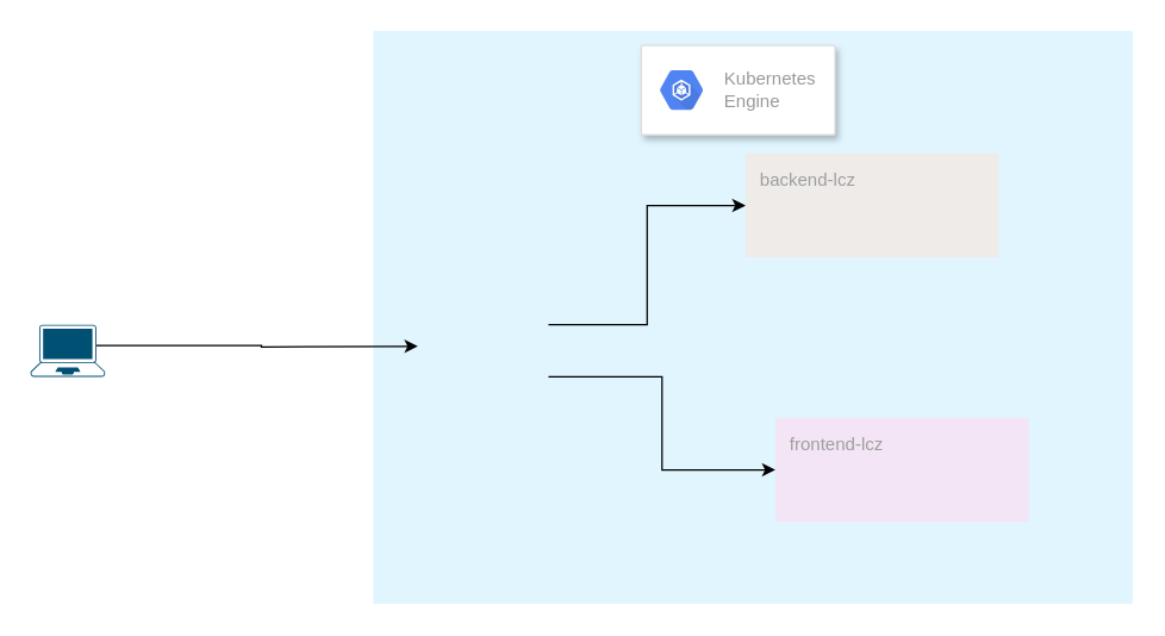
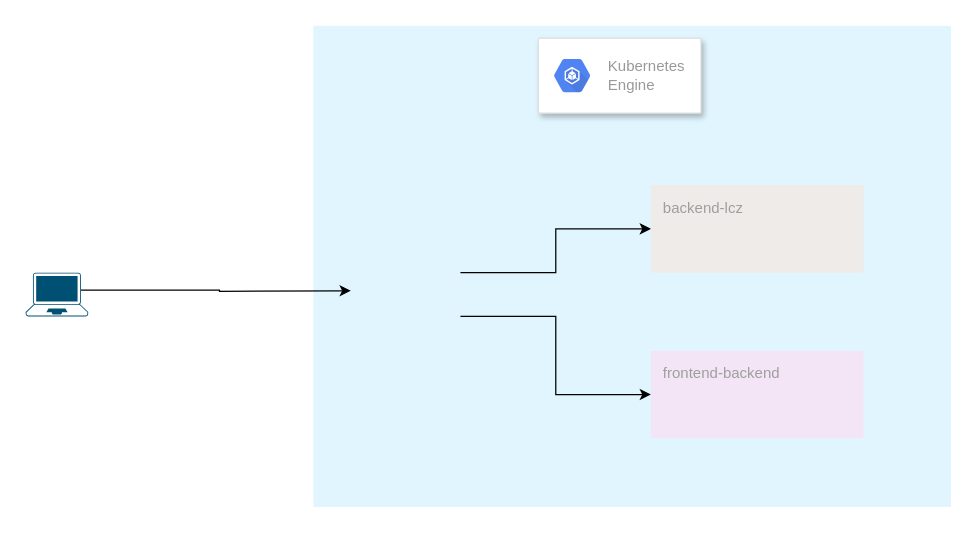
- <mxCell id="10" value="backend-lcz" style="points=[[0,0,0],[0.25,0,0],[0.5,0,0],[0.75,0,0],[1,0,0],[1,0.25,0],[1,0.5,0],[1,0.75,0],[1,1,0],[0.75,1,0],[0.5,1,0],[0.25,1,0],[0,1,0],[0,0.75,0],[0,0.5,0],[0,0.25,0]];rounded=1;absoluteArcSize=1;arcSize=2;html=1;strokeColor=none;gradientColor=none;shadow=0;dashed=0;fontSize=12;fontColor=#9E9E9E;align=left;verticalAlign=top;spacing=10;spacingTop=-4;fillColor=#EFEBE9;" vertex="1" parent="1"><mxGeometry x="500" y="102.5" width="170" height="70" as="geometry" /></mxCell>
+ <mxCell id="10" value="backend-lcz" style="points=[[0,0,0],[0.25,0,0],[0.5,0,0],[0.75,0,0],[1,0,0],[1,0.25,0],[1,0.5,0],[1,0.75,0],[1,1,0],[0.75,1,0],[0.5,1,0],[0.25,1,0],[0,1,0],[0,0.75,0],[0,0.5,0],[0,0.25,0]];rounded=1;absoluteArcSize=1;arcSize=2;html=1;strokeColor=none;gradientColor=none;shadow=0;dashed=0;fontSize=12;fontColor=#9E9E9E;align=left;verticalAlign=top;spacing=10;spacingTop=-4;fillColor=#EFEBE9;" vertex="1" parent="1"><mxGeometry x="520" y="147.5" width="170" height="70" as="geometry" /></mxCell>
- <mxCell id="11" value="frontend-lcz" style="points=[[0,0,0],[0.25,0,0],[0.5,0,0],[0.75,0,0],[1,0,0],[1,0.25,0],[1,0.5,0],[1,0.75,0],[1,1,0],[0.75,1,0],[0.5,1,0],[0.25,1,0],[0,1,0],[0,0.75,0],[0,0.5,0],[0,0.25,0]];rounded=1;absoluteArcSize=1;arcSize=2;html=1;strokeColor=none;gradientColor=none;shadow=0;dashed=0;fontSize=12;fontColor=#9E9E9E;align=left;verticalAlign=top;spacing=10;spacingTop=-4;fillColor=#F3E5F5;" vertex="1" parent="1"><mxGeometry x="520" y="280" width="170" height="70" as="geometry" /></mxCell>
+ <mxCell id="11" value="frontend-backend" style="points=[[0,0,0],[0.25,0,0],[0.5,0,0],[0.75,0,0],[1,0,0],[1,0.25,0],[1,0.5,0],[1,0.75,0],[1,1,0],[0.75,1,0],[0.5,1,0],[0.25,1,0],[0,1,0],[0,0.75,0],[0,0.5,0],[0,0.25,0]];rounded=1;absoluteArcSize=1;arcSize=2;html=1;strokeColor=none;gradientColor=none;shadow=0;dashed=0;fontSize=12;fontColor=#9E9E9E;align=left;verticalAlign=top;spacing=10;spacingTop=-4;fillColor=#F3E5F5;" vertex="1" parent="1"><mxGeometry x="520" y="280" width="170" height="70" as="geometry" /></mxCell>
